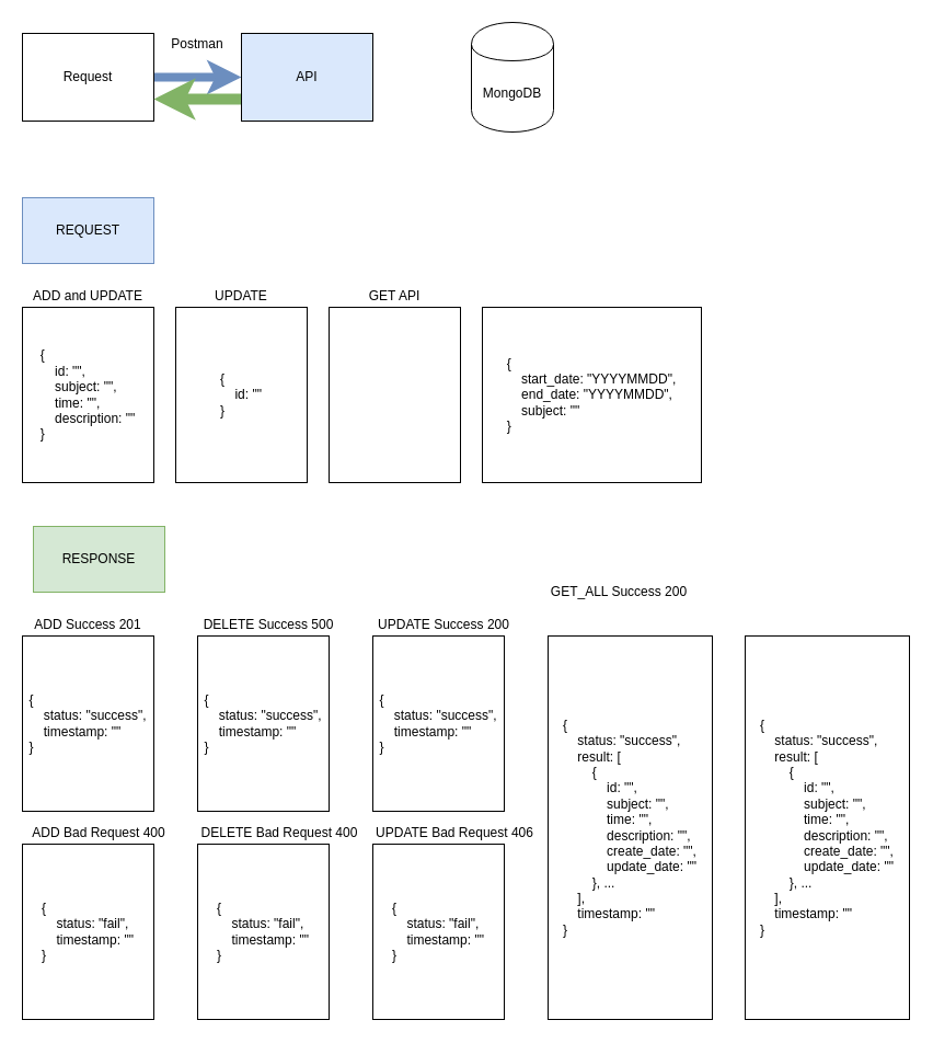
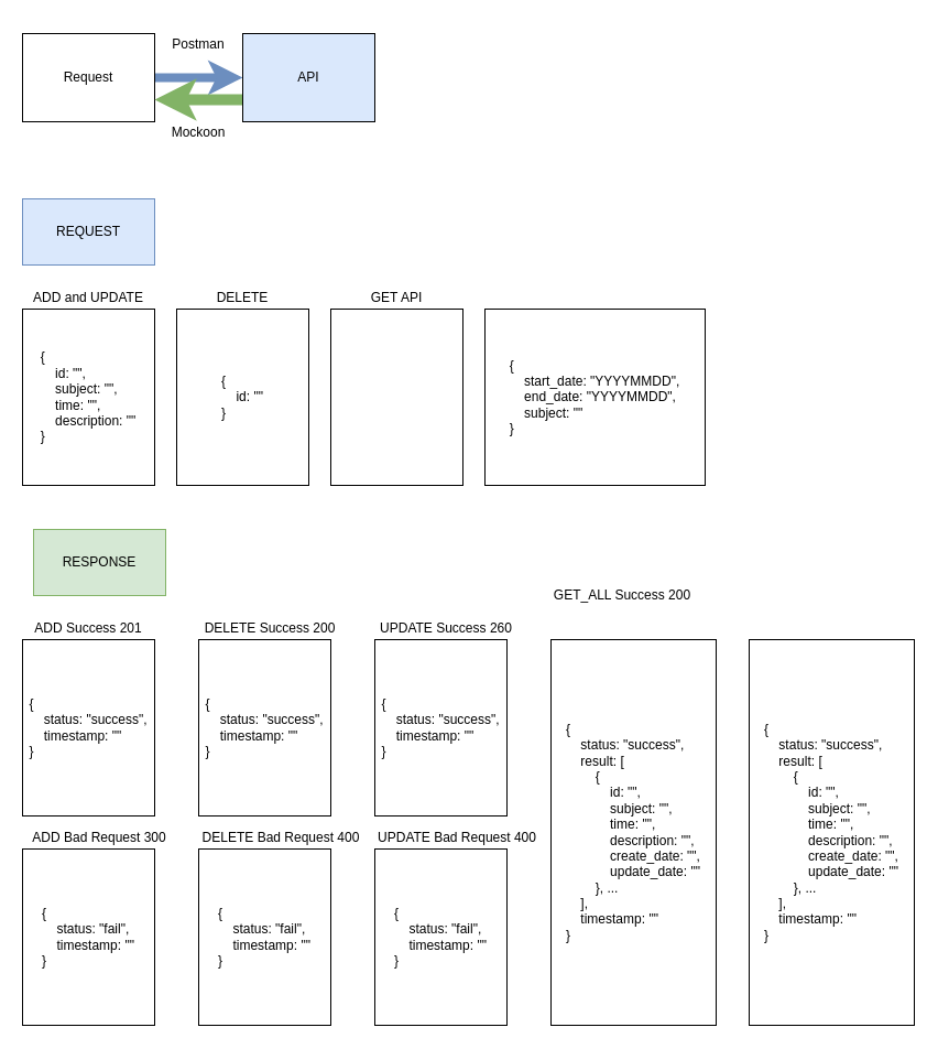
- <mxCell id="6" value="MongoDB" style="shape=cylinder;whiteSpace=wrap;html=1;boundedLbl=1;backgroundOutline=1;" parent="1" vertex="1"><mxGeometry x="430" y="20" width="75" height="100" as="geometry" /></mxCell>
+ <mxCell id="31" value="Mockoon" style="text;html=1;strokeColor=none;fillColor=none;align=center;verticalAlign=middle;whiteSpace=wrap;rounded=0;" parent="1" vertex="1"><mxGeometry x="160" y="110" width="40" height="20" as="geometry" /></mxCell>
- <mxCell id="12" value="UPDATE" style="text;html=1;strokeColor=none;fillColor=none;align=center;verticalAlign=middle;whiteSpace=wrap;rounded=0;" parent="1" vertex="1"><mxGeometry x="160" y="260" width="120" height="20" as="geometry" /></mxCell>
+ <mxCell id="12" value="DELETE" style="text;html=1;strokeColor=none;fillColor=none;align=center;verticalAlign=middle;whiteSpace=wrap;rounded=0;" parent="1" vertex="1"><mxGeometry x="160" y="260" width="120" height="20" as="geometry" /></mxCell>
- <mxCell id="21" value="DELETE Success 500" style="text;html=1;strokeColor=none;fillColor=none;align=center;verticalAlign=middle;whiteSpace=wrap;rounded=0;" parent="1" vertex="1"><mxGeometry x="180" y="560" width="130" height="20" as="geometry" /></mxCell>
+ <mxCell id="21" value="DELETE Success 200" style="text;html=1;strokeColor=none;fillColor=none;align=center;verticalAlign=middle;whiteSpace=wrap;rounded=0;" parent="1" vertex="1"><mxGeometry x="180" y="560" width="130" height="20" as="geometry" /></mxCell>
- <mxCell id="25" value="UPDATE Success 200" style="text;html=1;strokeColor=none;fillColor=none;align=center;verticalAlign=middle;whiteSpace=wrap;rounded=0;" parent="1" vertex="1"><mxGeometry x="340" y="560" width="130" height="20" as="geometry" /></mxCell>
+ <mxCell id="25" value="UPDATE Success 260" style="text;html=1;strokeColor=none;fillColor=none;align=center;verticalAlign=middle;whiteSpace=wrap;rounded=0;" parent="1" vertex="1"><mxGeometry x="340" y="560" width="130" height="20" as="geometry" /></mxCell>
- <mxCell id="19" value="ADD Bad Request 400" style="text;html=1;strokeColor=none;fillColor=none;align=center;verticalAlign=middle;whiteSpace=wrap;rounded=0;" parent="1" vertex="1"><mxGeometry x="20" y="750" width="140" height="20" as="geometry" /></mxCell>
+ <mxCell id="19" value="ADD Bad Request 300" style="text;html=1;strokeColor=none;fillColor=none;align=center;verticalAlign=middle;whiteSpace=wrap;rounded=0;" parent="1" vertex="1"><mxGeometry x="20" y="750" width="140" height="20" as="geometry" /></mxCell>
- <mxCell id="27" value="UPDATE Bad Request 406" style="text;html=1;strokeColor=none;fillColor=none;align=center;verticalAlign=middle;whiteSpace=wrap;rounded=0;" parent="1" vertex="1"><mxGeometry x="340" y="750" width="150" height="20" as="geometry" /></mxCell>
+ <mxCell id="27" value="UPDATE Bad Request 400" style="text;html=1;strokeColor=none;fillColor=none;align=center;verticalAlign=middle;whiteSpace=wrap;rounded=0;" parent="1" vertex="1"><mxGeometry x="340" y="750" width="150" height="20" as="geometry" /></mxCell>
